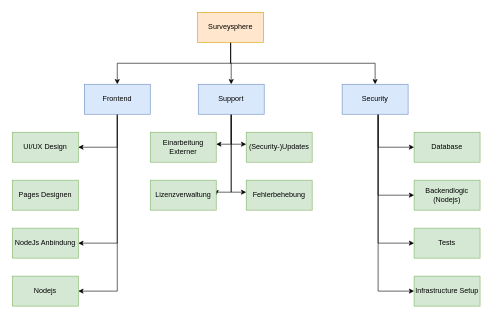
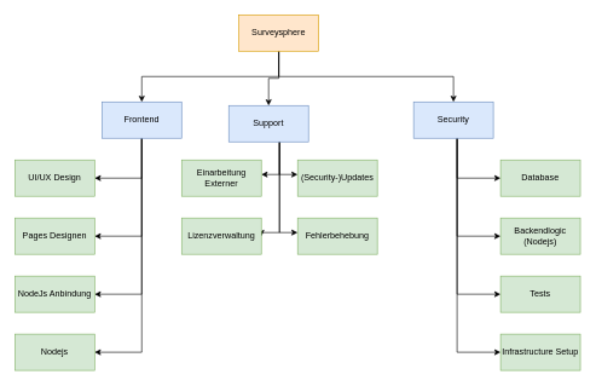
- <mxCell id="20" value="Support" style="html=1;whiteSpace=wrap;fillColor=#dae8fc;strokeColor=#6c8ebf;" vertex="1" parent="1"><mxGeometry x="330" y="140" width="110" height="50" as="geometry" /></mxCell>
+ <mxCell id="20" value="Support" style="html=1;whiteSpace=wrap;fillColor=#dae8fc;strokeColor=#6c8ebf;" vertex="1" parent="1"><mxGeometry x="315" y="145" width="110" height="50" as="geometry" /></mxCell>
+ <mxCell id="12" value="" style="edgeStyle=orthogonalEdgeStyle;rounded=0;orthogonalLoop=1;jettySize=auto;html=1;" edge="1" parent="1" source="15" target="22"><mxGeometry relative="1" as="geometry"><Array as="points"><mxPoint x="195" y="325" /></Array></mxGeometry></mxCell>
